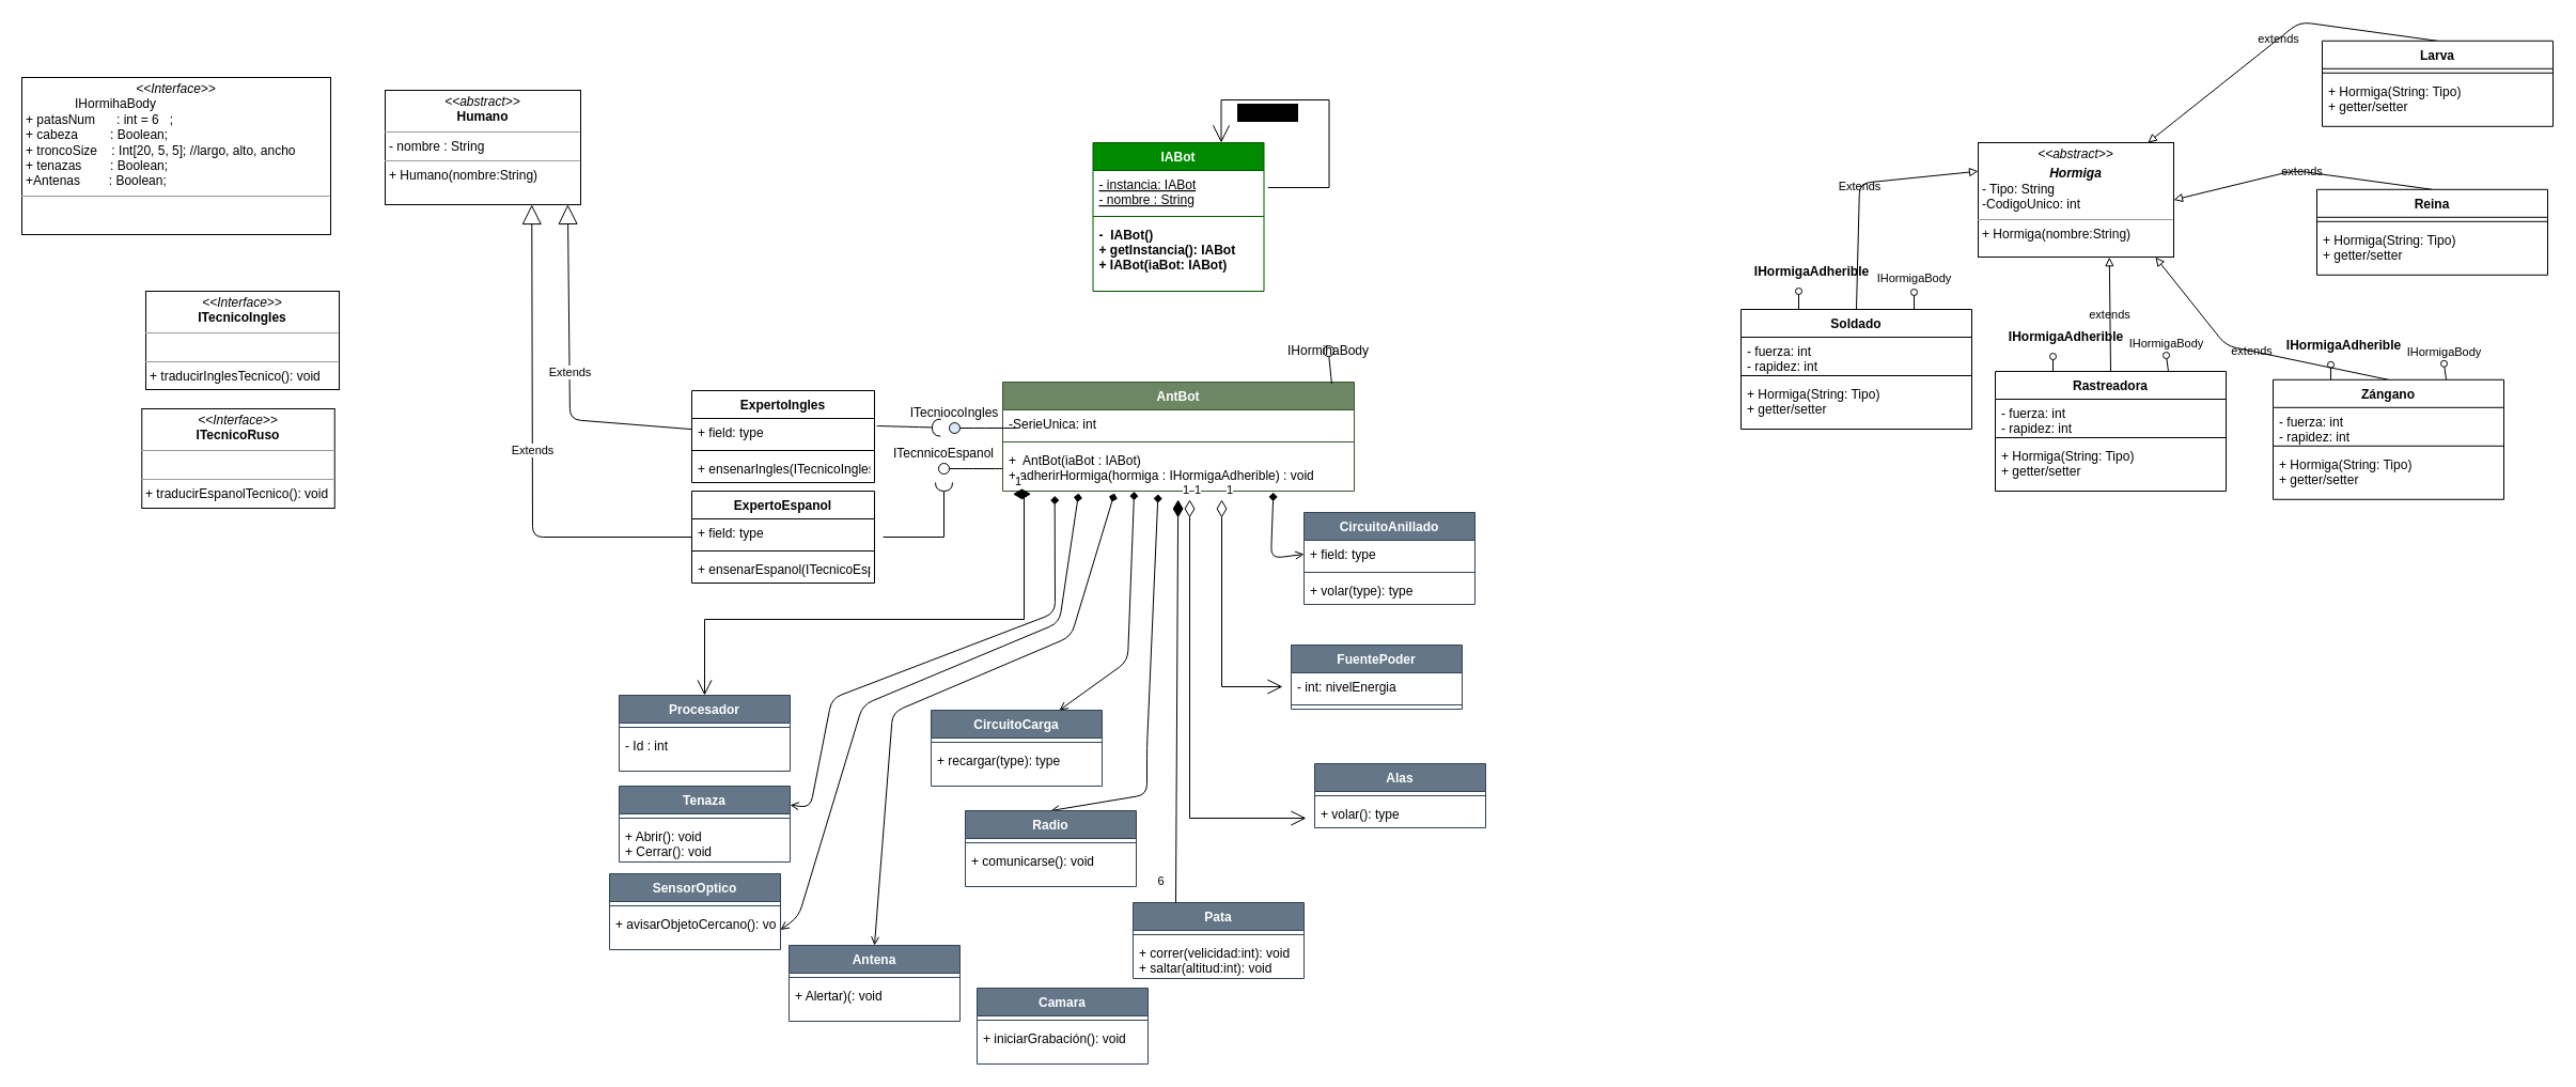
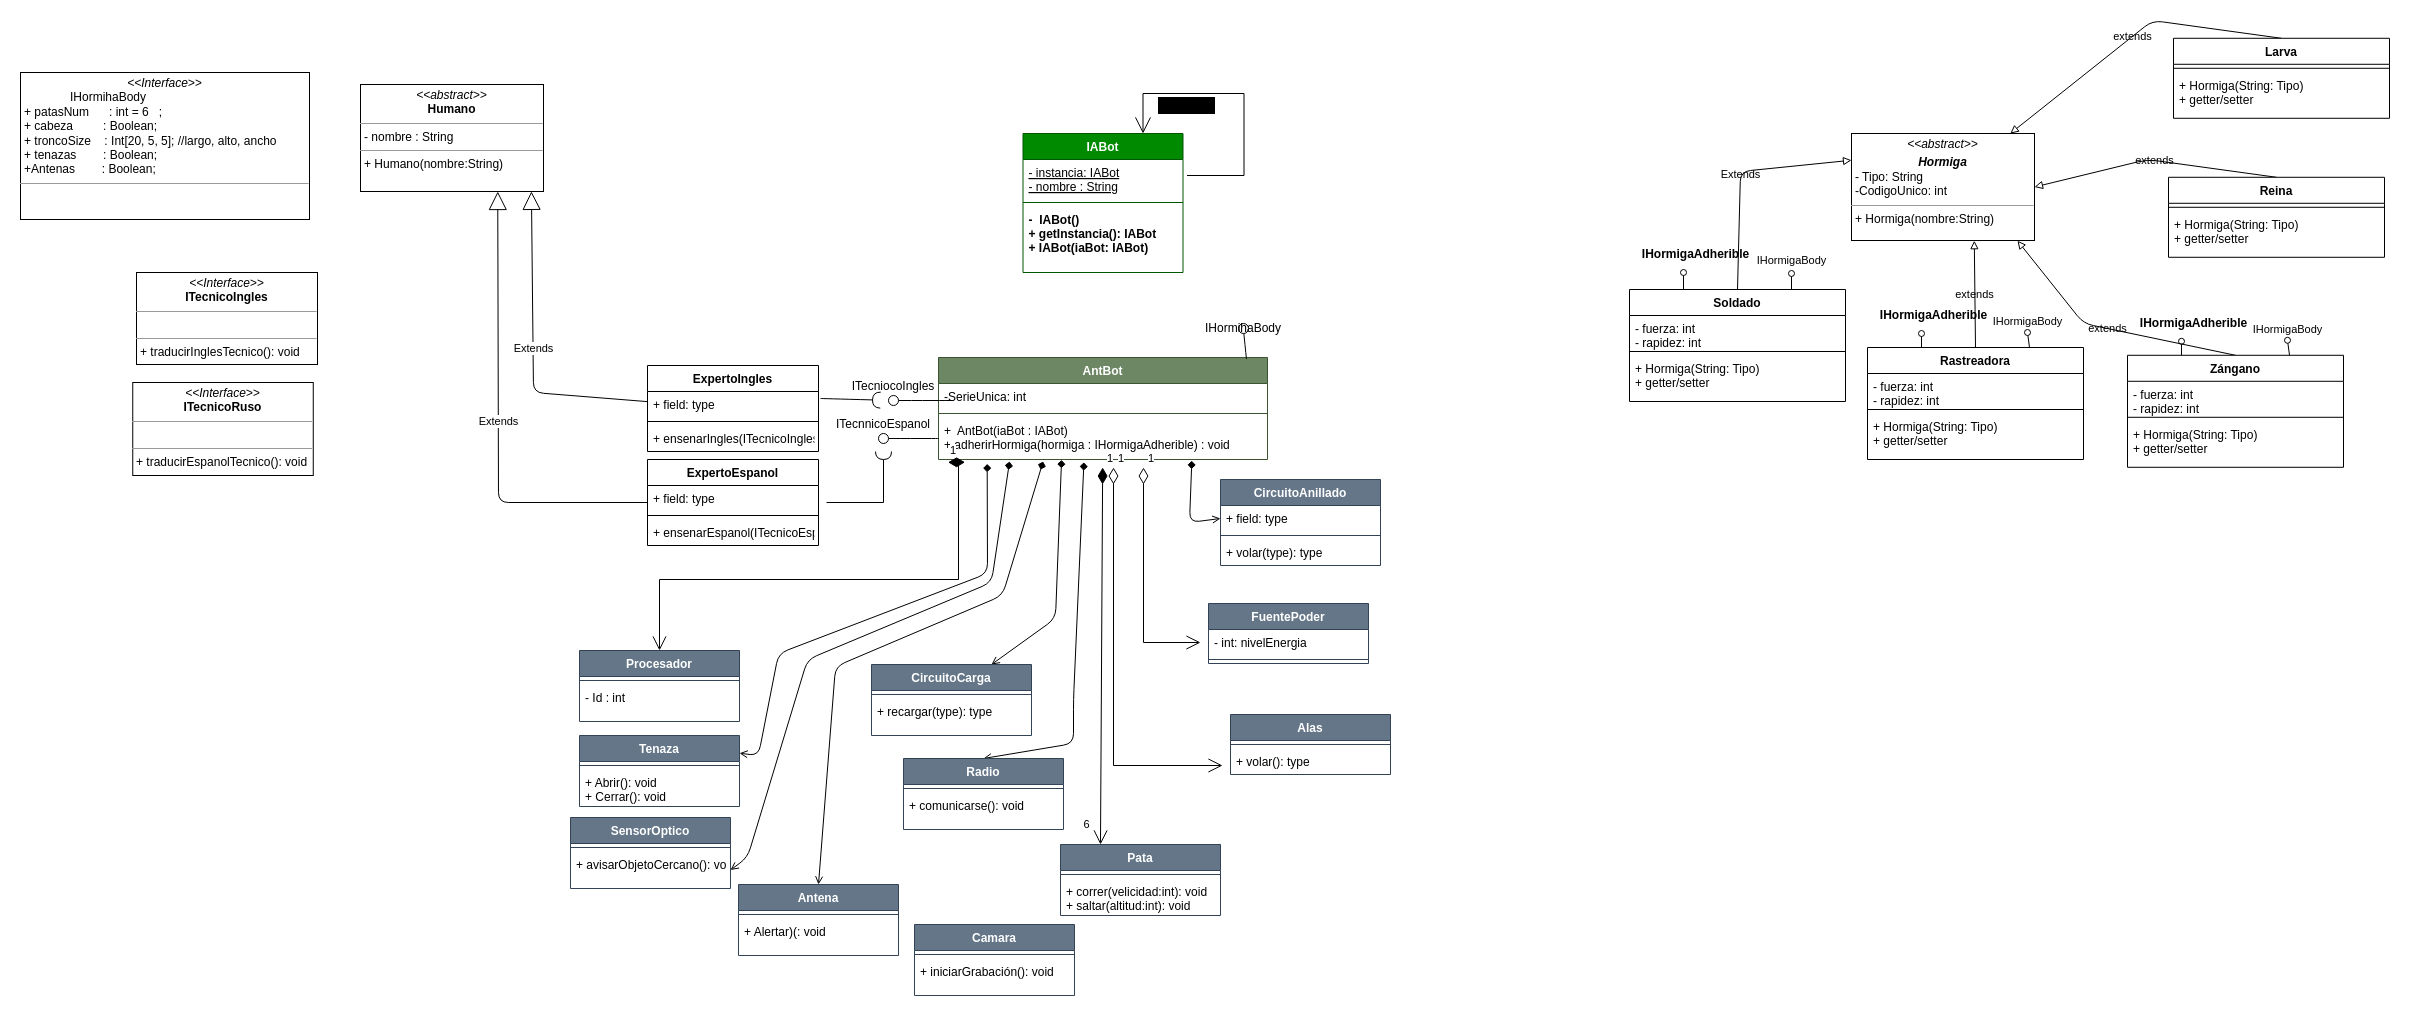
- <mxCell id="22" value="ITecniocoIngles&lt;br&gt;&lt;br&gt;&lt;br&gt;" style="ellipse;whiteSpace=wrap;html=1;align=center;aspect=fixed;resizable=0;points=[];outlineConnect=0;sketch=0;fillColor=#dae8fc;" vertex="1" parent="1"><mxGeometry x="888" y="395" width="10" height="10" as="geometry" /></mxCell>
+ <mxCell id="22" value="ITecniocoIngles&lt;br&gt;&lt;br&gt;&lt;br&gt;" style="ellipse;whiteSpace=wrap;html=1;align=center;aspect=fixed;resizable=0;points=[];outlineConnect=0;sketch=0;" vertex="1" parent="1"><mxGeometry x="888" y="395" width="10" height="10" as="geometry" /></mxCell>
- <mxCell id="26" value="1" style="endArrow=none;html=1;endSize=12;startArrow=diamondThin;startSize=14;startFill=1;align=left;verticalAlign=bottom;rounded=0;sourcePerimeterSpacing=8;targetPerimeterSpacing=8;entryX=0.25;entryY=0;entryDx=0;entryDy=0;" edge="1" parent="1" source="8" target="23"><mxGeometry x="-1" y="3" relative="1" as="geometry"><mxPoint x="1022" y="421" as="sourcePoint" /><mxPoint x="1019" y="849" as="targetPoint" /></mxGeometry></mxCell>
+ <mxCell id="26" value="1" style="endArrow=open;html=1;endSize=12;startArrow=diamondThin;startSize=14;startFill=1;align=left;verticalAlign=bottom;rounded=0;sourcePerimeterSpacing=8;targetPerimeterSpacing=8;entryX=0.25;entryY=0;entryDx=0;entryDy=0;" edge="1" parent="1" source="8" target="23"><mxGeometry x="-1" y="3" relative="1" as="geometry"><mxPoint x="1022" y="421" as="sourcePoint" /><mxPoint x="1019" y="849" as="targetPoint" /></mxGeometry></mxCell>
